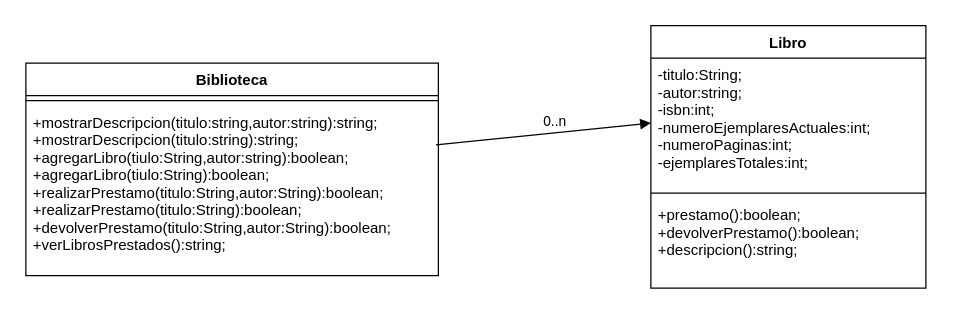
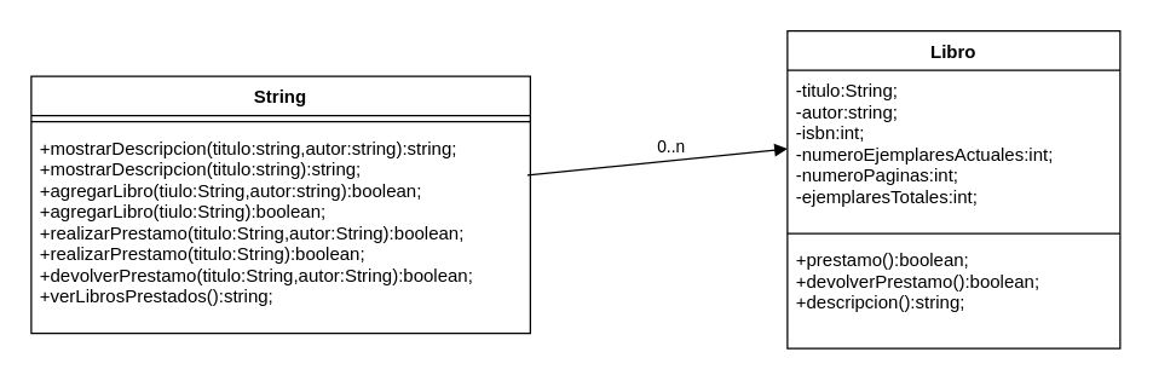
- <mxCell id="2" value="Biblioteca" style="swimlane;fontStyle=1;align=center;verticalAlign=top;childLayout=stackLayout;horizontal=1;startSize=26;horizontalStack=0;resizeParent=1;resizeParentMax=0;resizeLast=0;collapsible=1;marginBottom=0;" vertex="1" parent="1"><mxGeometry x="20" y="50" width="330" height="170" as="geometry" /></mxCell>
+ <mxCell id="2" value="String" style="swimlane;fontStyle=1;align=center;verticalAlign=top;childLayout=stackLayout;horizontal=1;startSize=26;horizontalStack=0;resizeParent=1;resizeParentMax=0;resizeLast=0;collapsible=1;marginBottom=0;" vertex="1" parent="1"><mxGeometry x="20" y="50" width="330" height="170" as="geometry" /></mxCell>
